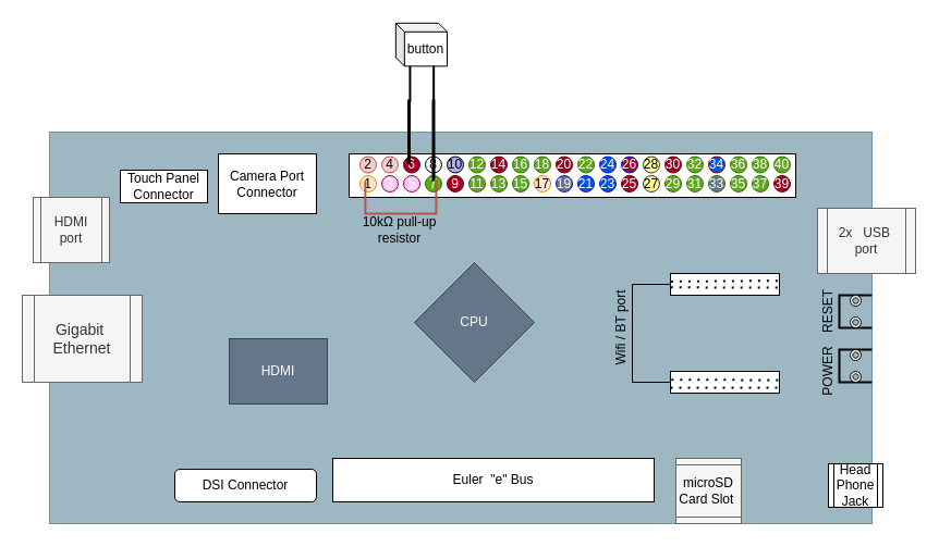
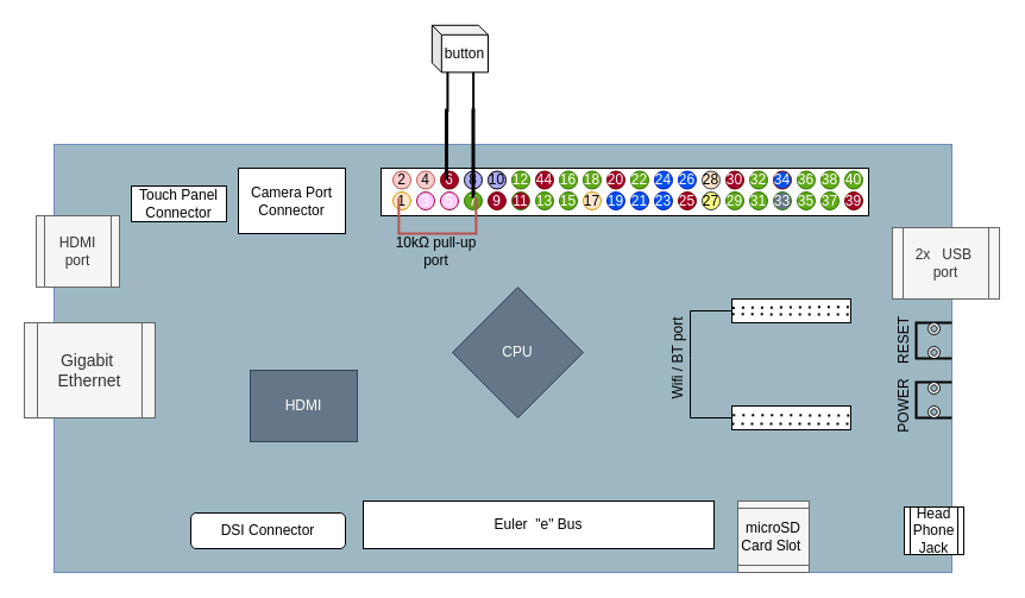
- <mxCell id="13" value="8" style="ellipse;whiteSpace=wrap;html=1;aspect=fixed;fillColor=#f5f5f5;" vertex="1" parent="1"><mxGeometry x="390" y="143.5" width="15" height="15" as="geometry" /></mxCell>
+ <mxCell id="13" value="8" style="ellipse;whiteSpace=wrap;html=1;aspect=fixed;fillColor=#ababf7;" vertex="1" parent="1"><mxGeometry x="390" y="143.5" width="15" height="15" as="geometry" /></mxCell>
- <mxCell id="25" value="14" style="ellipse;whiteSpace=wrap;html=1;aspect=fixed;fillColor=#a20025;fontColor=#ffffff;strokeColor=#6F0000;" vertex="1" parent="1"><mxGeometry x="450" y="143.5" width="15" height="15" as="geometry" /></mxCell>
+ <mxCell id="25" value="44" style="ellipse;whiteSpace=wrap;html=1;aspect=fixed;fillColor=#a20025;fontColor=#ffffff;strokeColor=#6F0000;" vertex="1" parent="1"><mxGeometry x="450" y="143.5" width="15" height="15" as="geometry" /></mxCell>
- <mxCell id="33" value="26" style="ellipse;whiteSpace=wrap;html=1;aspect=fixed;fillColor=#a20025;fontColor=#ffffff;strokeColor=#001DBC;" vertex="1" parent="1"><mxGeometry x="570" y="143.5" width="15" height="15" as="geometry" /></mxCell>
+ <mxCell id="33" value="26" style="ellipse;whiteSpace=wrap;html=1;aspect=fixed;fillColor=#0050ef;fontColor=#ffffff;strokeColor=#001DBC;" vertex="1" parent="1"><mxGeometry x="570" y="143.5" width="15" height="15" as="geometry" /></mxCell>
- <mxCell id="41" value="28" style="ellipse;whiteSpace=wrap;html=1;aspect=fixed;fillColor=#ffff88;strokeColor=#36393d;" vertex="1" parent="1"><mxGeometry x="590" y="143.5" width="15" height="15" as="geometry" /></mxCell>
+ <mxCell id="41" value="28" style="ellipse;whiteSpace=wrap;html=1;aspect=fixed;fillColor=#ffe6cc;strokeColor=#36393d;" vertex="1" parent="1"><mxGeometry x="590" y="143.5" width="15" height="15" as="geometry" /></mxCell>
- <mxCell id="16" value="11" style="ellipse;whiteSpace=wrap;html=1;aspect=fixed;fillColor=#60a917;fontColor=#ffffff;strokeColor=#2D7600;" vertex="1" parent="1"><mxGeometry x="430" y="161" width="15" height="15" as="geometry" /></mxCell>
+ <mxCell id="16" value="11" style="ellipse;whiteSpace=wrap;html=1;aspect=fixed;fillColor=#a20025;fontColor=#ffffff;strokeColor=#2D7600;" vertex="1" parent="1"><mxGeometry x="430" y="161" width="15" height="15" as="geometry" /></mxCell>
- <mxCell id="29" value="19" style="ellipse;whiteSpace=wrap;html=1;aspect=fixed;fillColor=#647687;fontColor=#ffffff;strokeColor=#001DBC;" vertex="1" parent="1"><mxGeometry x="510" y="161" width="15" height="15" as="geometry" /></mxCell>
+ <mxCell id="29" value="19" style="ellipse;whiteSpace=wrap;html=1;aspect=fixed;fillColor=#0050ef;fontColor=#ffffff;strokeColor=#001DBC;" vertex="1" parent="1"><mxGeometry x="510" y="161" width="15" height="15" as="geometry" /></mxCell>
- <mxCell id="77" value="10kΩ&amp;nbsp;&lt;span style=&quot;background-color: initial;&quot;&gt;pull-up resistor&lt;/span&gt;" style="text;html=1;align=center;verticalAlign=middle;whiteSpace=wrap;rounded=0;" vertex="1" parent="1"><mxGeometry x="322.61" y="201" width="87.39" height="20" as="geometry" /></mxCell>
+ <mxCell id="77" value="10kΩ&amp;nbsp;&lt;span style=&quot;background-color: initial;&quot;&gt;pull-up port&lt;/span&gt;" style="text;html=1;align=center;verticalAlign=middle;whiteSpace=wrap;rounded=0;" vertex="1" parent="1"><mxGeometry x="322.61" y="201" width="87.39" height="20" as="geometry" /></mxCell>
